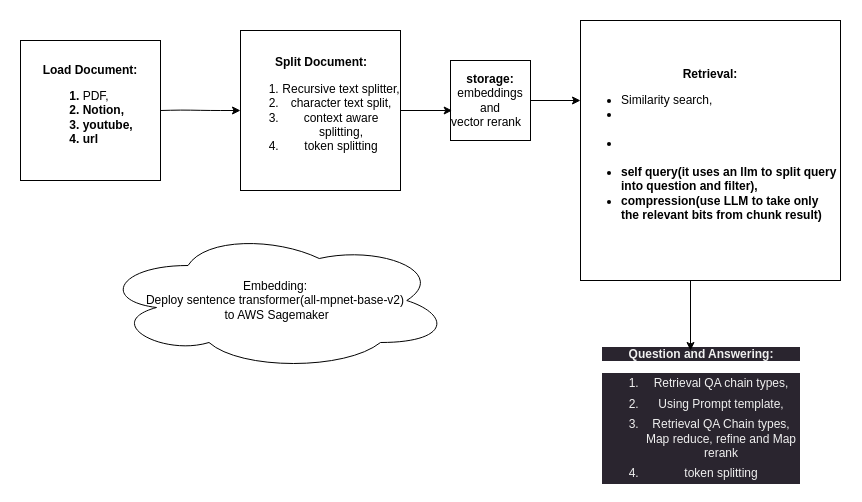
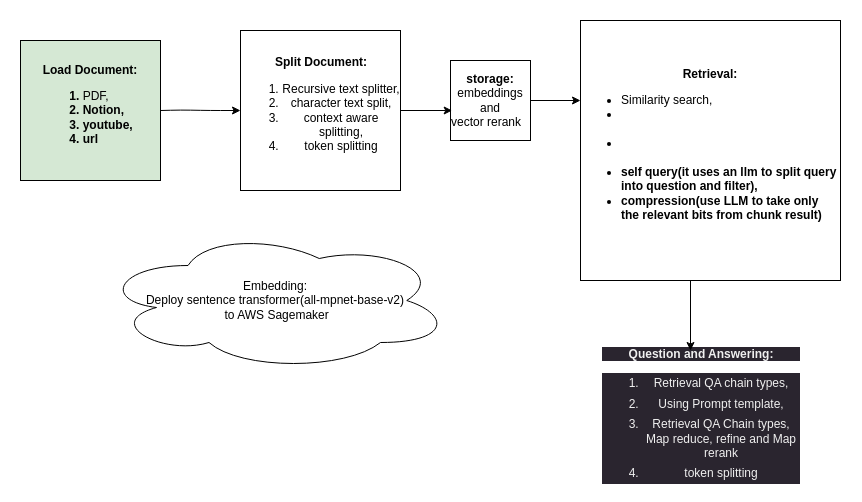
- <mxCell id="2" value="&lt;b&gt;Load Document: &lt;br&gt;&lt;div style=&quot;&quot;&gt;&lt;ol&gt;&lt;li style=&quot;text-align: left;&quot;&gt;&lt;span style=&quot;background-color: initial; font-weight: normal;&quot;&gt;PDF,&lt;/span&gt;&lt;/li&gt;&lt;li style=&quot;text-align: left;&quot;&gt;&lt;span style=&quot;background-color: initial;&quot;&gt;Notion,&lt;/span&gt;&lt;/li&gt;&lt;li style=&quot;text-align: left;&quot;&gt;&lt;span style=&quot;background-color: initial;&quot;&gt;youtube,&lt;/span&gt;&lt;/li&gt;&lt;li style=&quot;text-align: left;&quot;&gt;&lt;span style=&quot;background-color: initial;&quot;&gt;url&lt;/span&gt;&lt;/li&gt;&lt;/ol&gt;&lt;/div&gt;&lt;/b&gt;" style="whiteSpace=wrap;html=1;aspect=fixed;" parent="1" vertex="1"><mxGeometry x="20" y="40" width="140" height="140" as="geometry" /></mxCell>
+ <mxCell id="2" value="&lt;b&gt;Load Document: &lt;br&gt;&lt;div style=&quot;&quot;&gt;&lt;ol&gt;&lt;li style=&quot;text-align: left;&quot;&gt;&lt;span style=&quot;background-color: initial; font-weight: normal;&quot;&gt;PDF,&lt;/span&gt;&lt;/li&gt;&lt;li style=&quot;text-align: left;&quot;&gt;&lt;span style=&quot;background-color: initial;&quot;&gt;Notion,&lt;/span&gt;&lt;/li&gt;&lt;li style=&quot;text-align: left;&quot;&gt;&lt;span style=&quot;background-color: initial;&quot;&gt;youtube,&lt;/span&gt;&lt;/li&gt;&lt;li style=&quot;text-align: left;&quot;&gt;&lt;span style=&quot;background-color: initial;&quot;&gt;url&lt;/span&gt;&lt;/li&gt;&lt;/ol&gt;&lt;/div&gt;&lt;/b&gt;" style="whiteSpace=wrap;html=1;aspect=fixed;fillColor=#d5e8d4;" parent="1" vertex="1"><mxGeometry x="20" y="40" width="140" height="140" as="geometry" /></mxCell>
